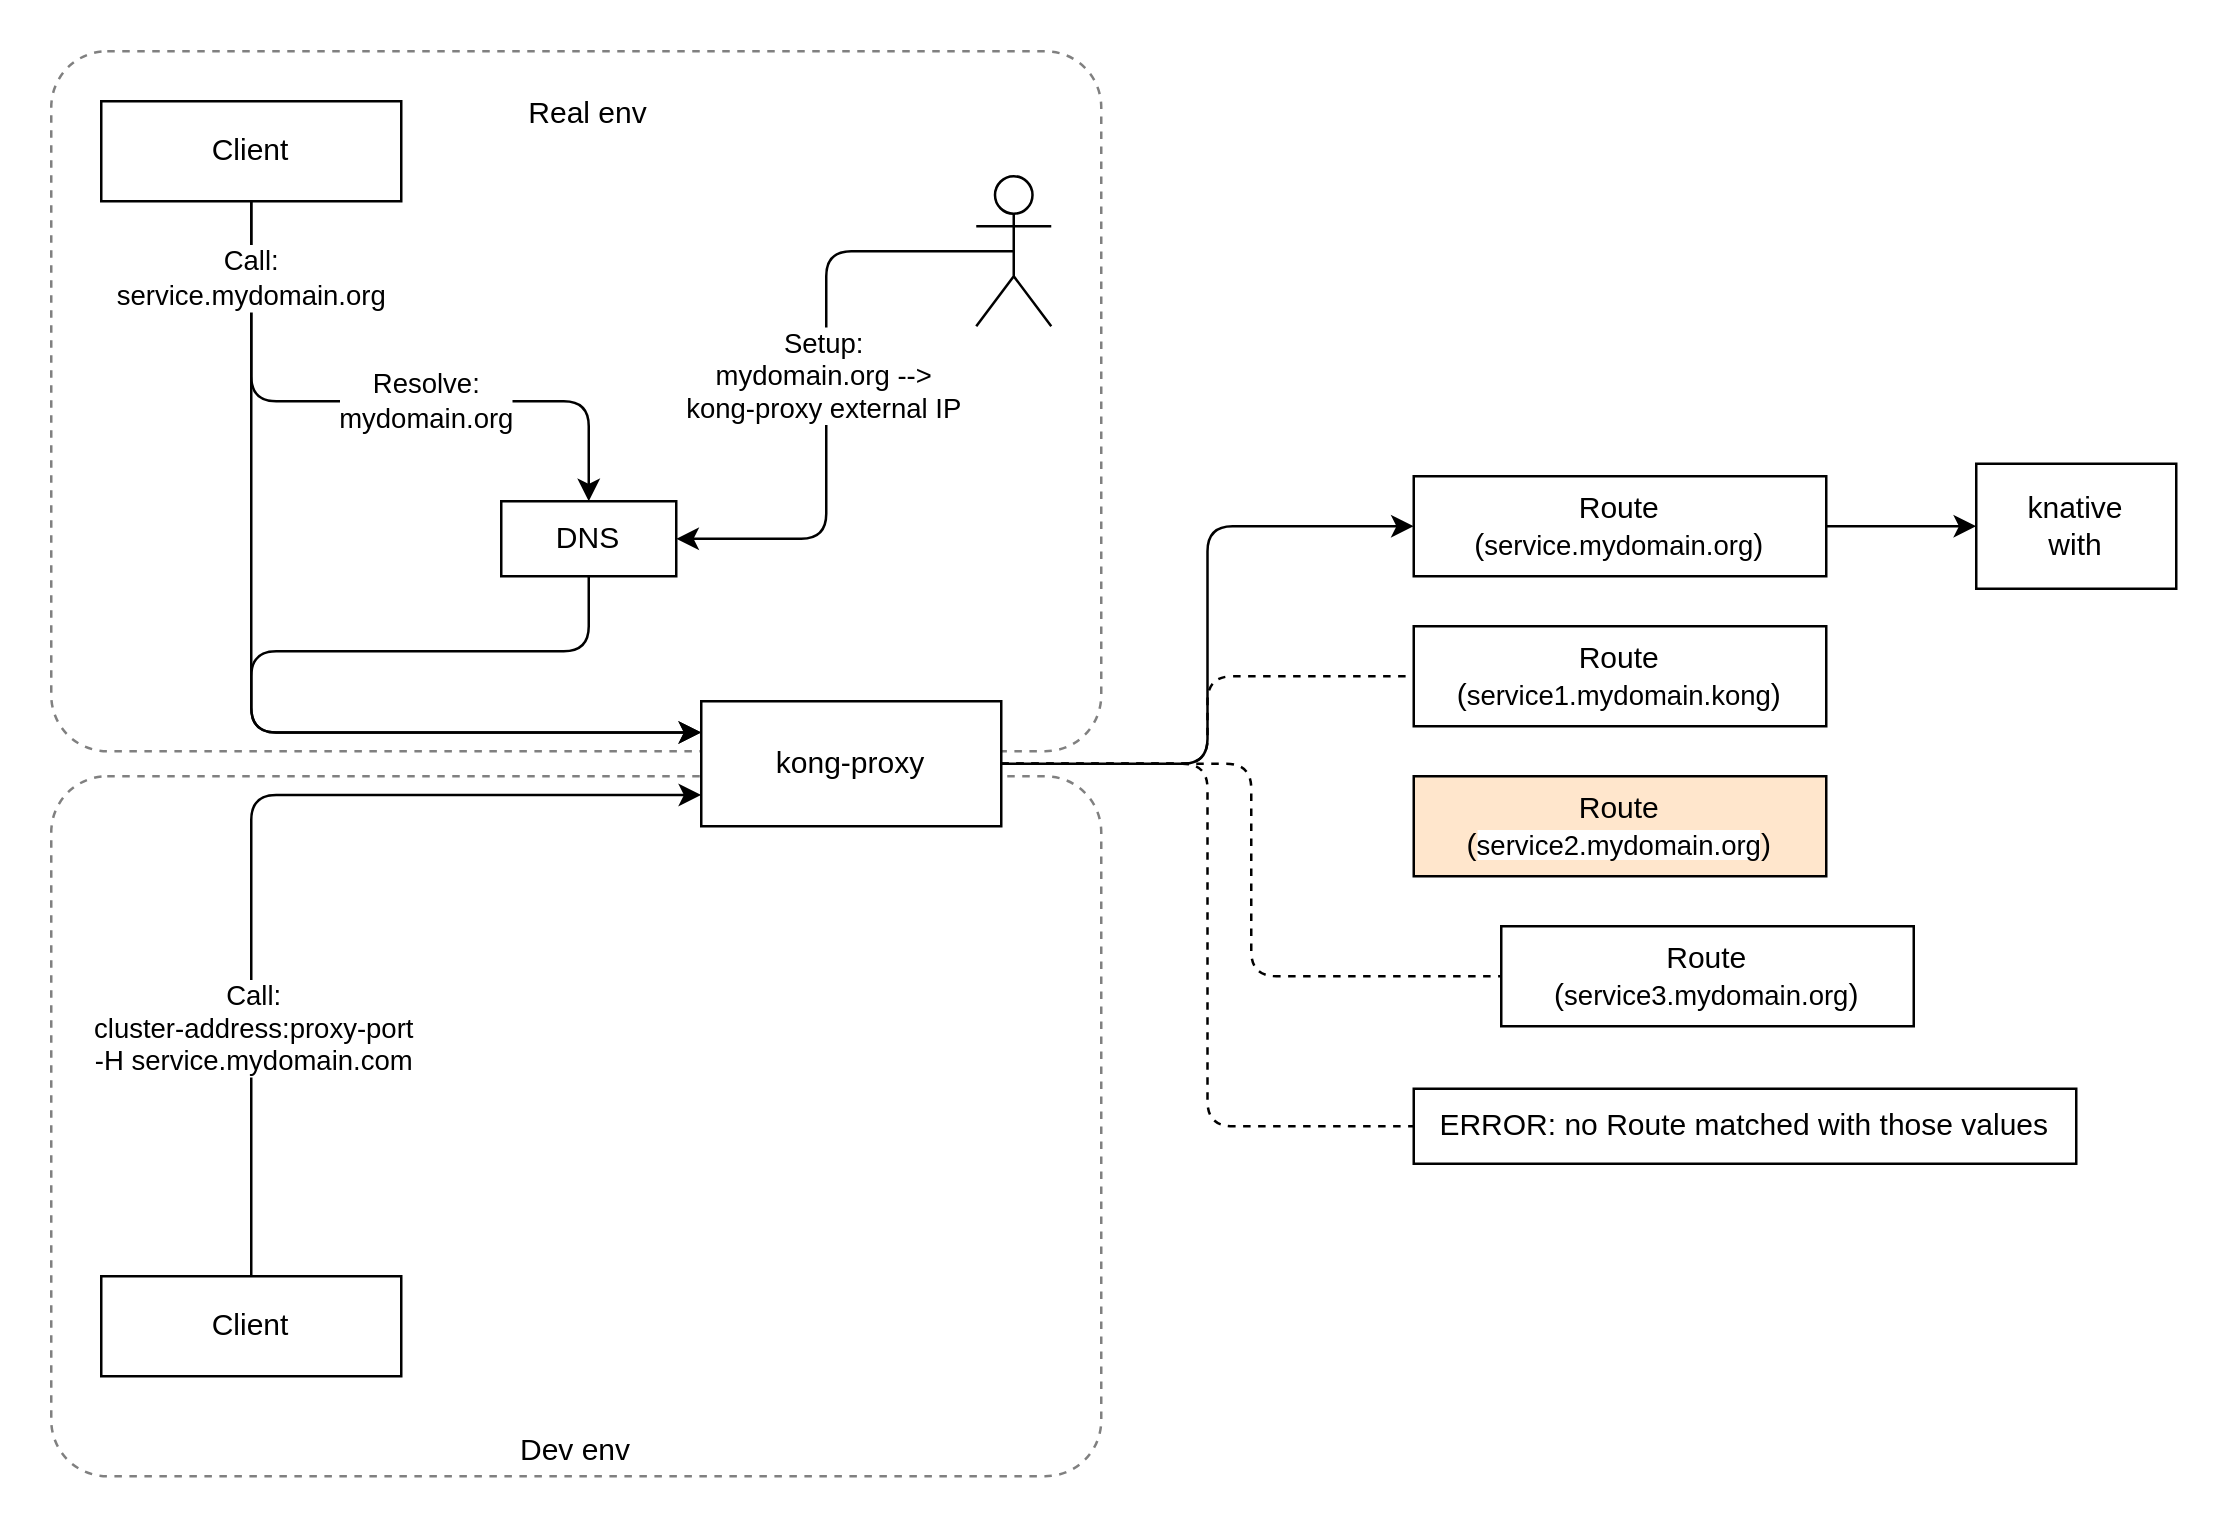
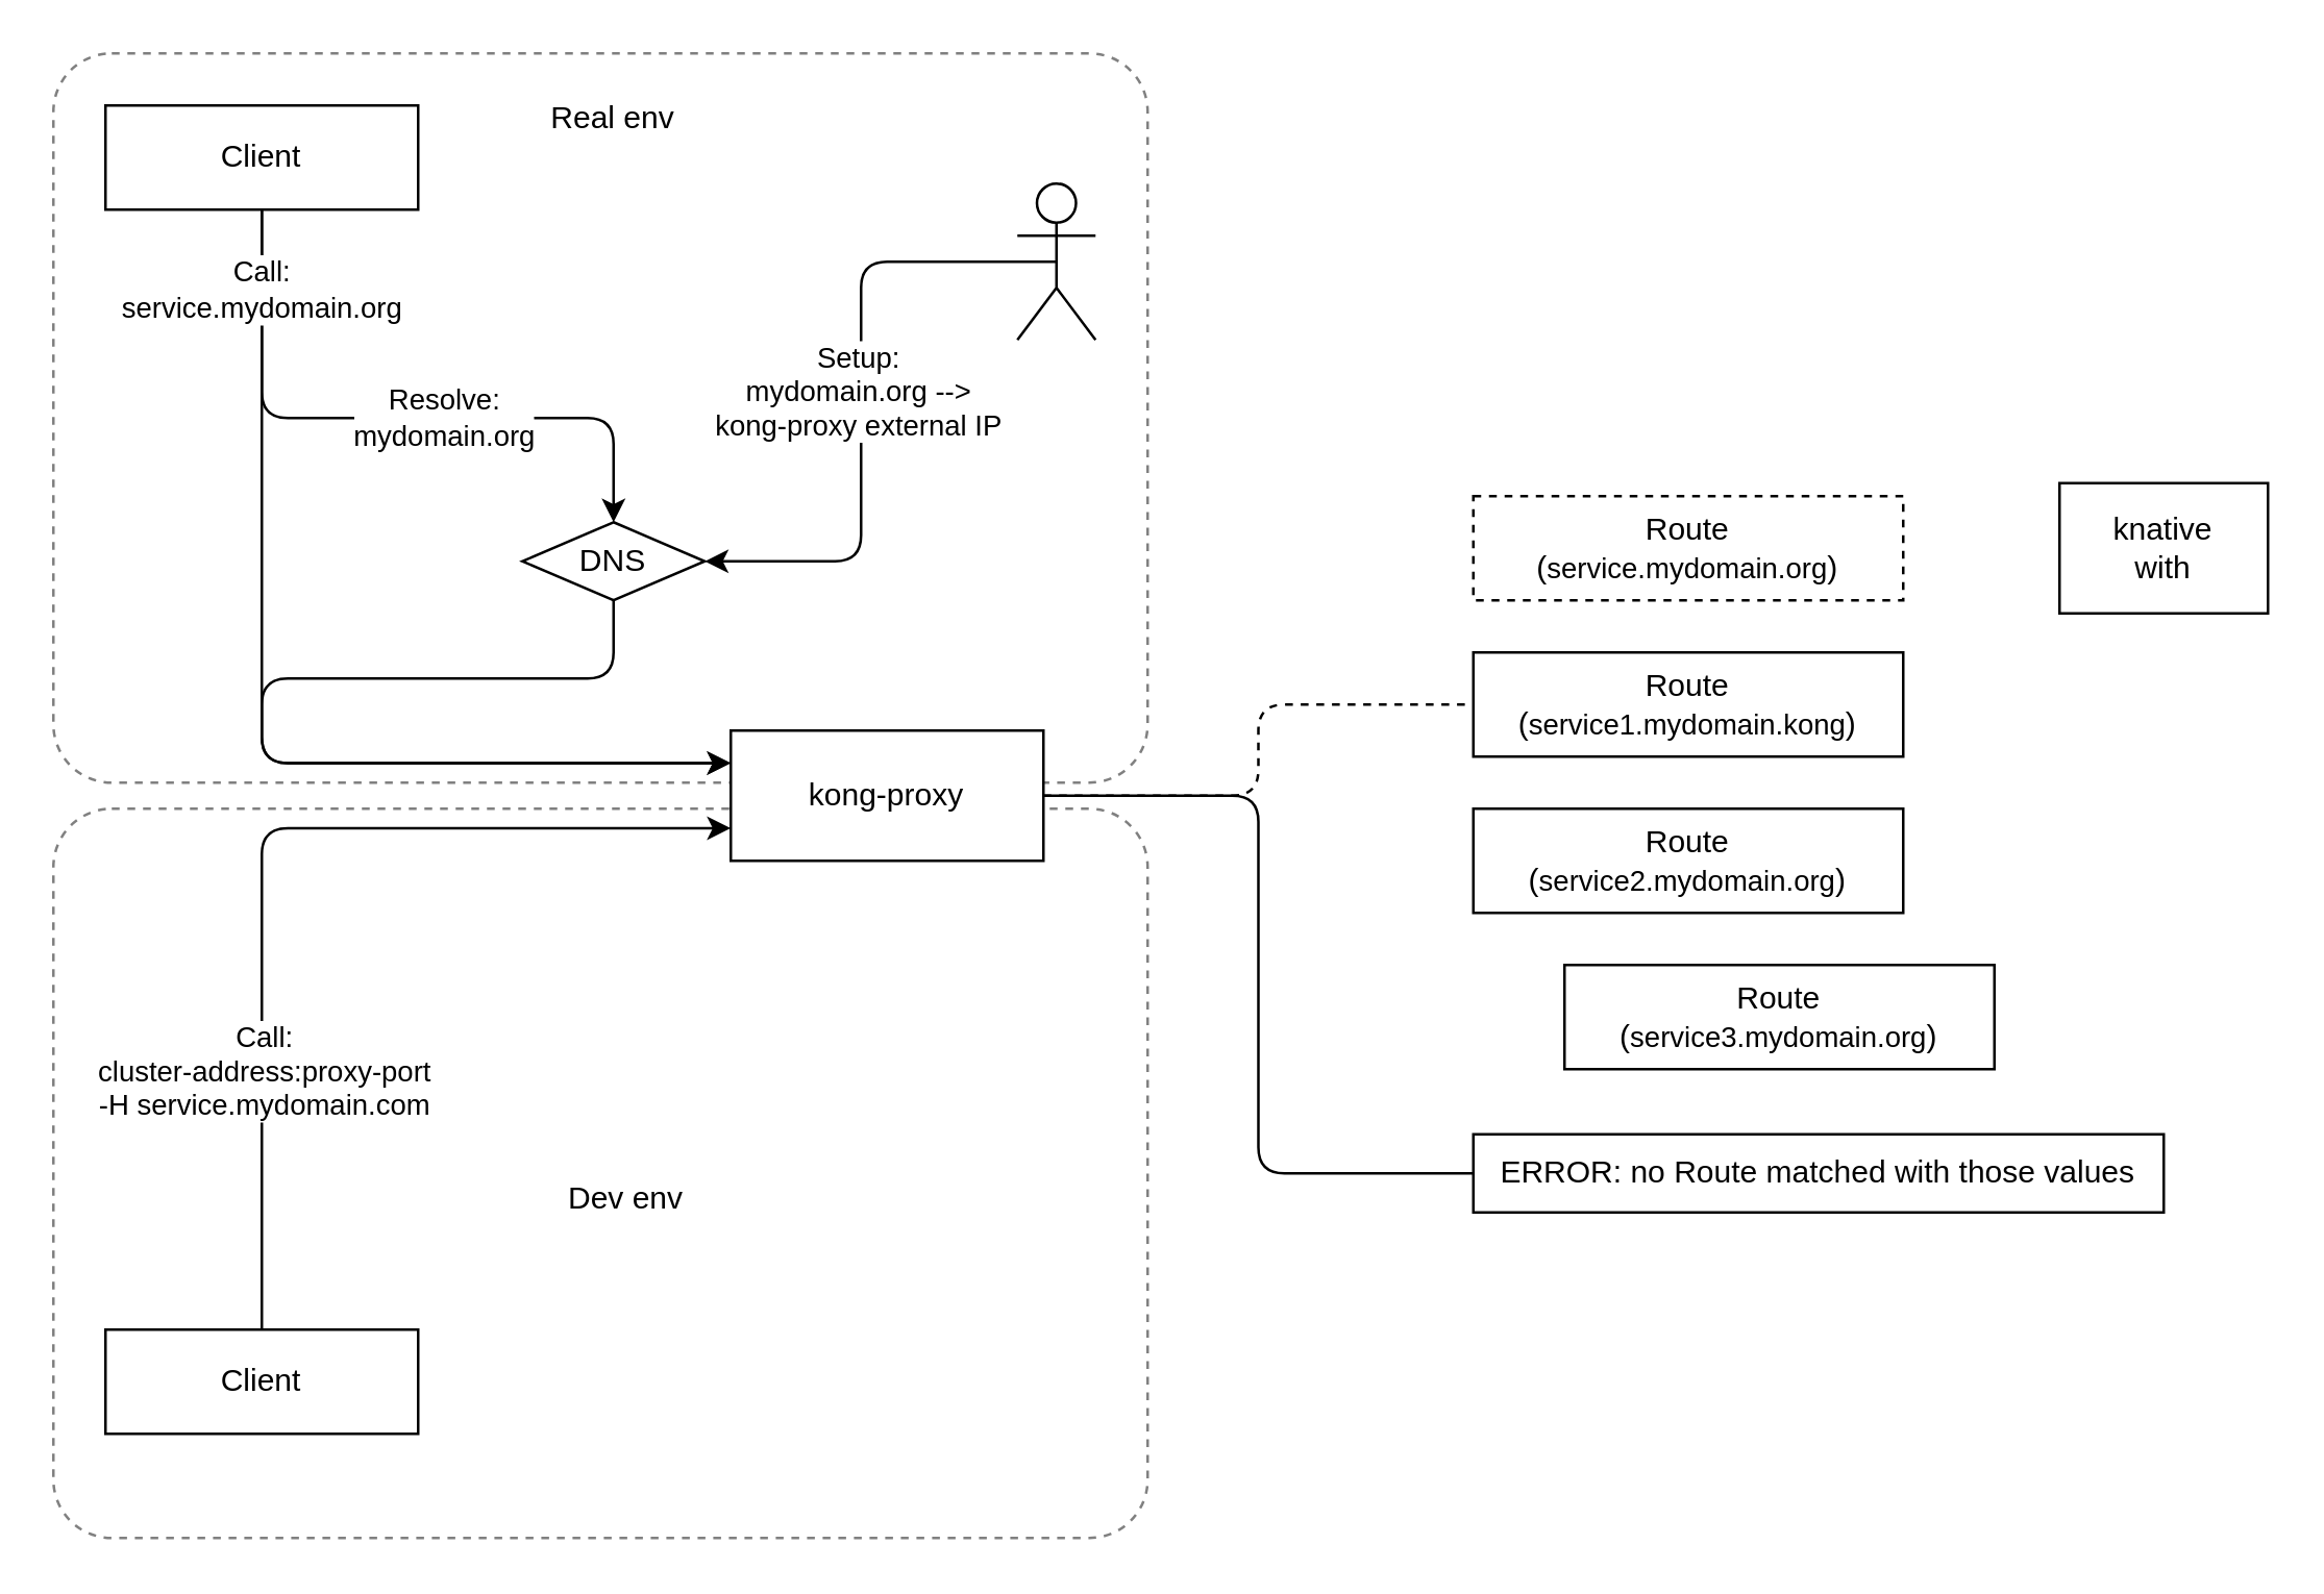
- <mxCell id="11" style="edgeStyle=orthogonalEdgeStyle;rounded=1;orthogonalLoop=1;jettySize=auto;html=1;exitX=1;exitY=0.5;exitDx=0;exitDy=0;entryX=0;entryY=0.5;entryDx=0;entryDy=0;endArrow=classic;endFill=1;" edge="1" parent="1" source="15" target="23"><mxGeometry relative="1" as="geometry" /></mxCell>
- <mxCell id="23" value="Route&lt;br&gt;(&lt;span style=&quot;font-size: 11px ; background-color: rgb(255 , 255 , 255)&quot;&gt;service.mydomain.org&lt;/span&gt;)" style="rounded=0;whiteSpace=wrap;html=1;" vertex="1" parent="1"><mxGeometry x="565" y="190" width="165" height="40" as="geometry" /></mxCell>
+ <mxCell id="23" value="Route&lt;br&gt;(&lt;span style=&quot;font-size: 11px ; background-color: rgb(255 , 255 , 255)&quot;&gt;service.mydomain.org&lt;/span&gt;)" style="rounded=0;whiteSpace=wrap;html=1;dashed=1;" vertex="1" parent="1"><mxGeometry x="565" y="190" width="165" height="40" as="geometry" /></mxCell>
- <mxCell id="22" style="edgeStyle=orthogonalEdgeStyle;rounded=1;orthogonalLoop=1;jettySize=auto;html=1;exitX=1;exitY=0.5;exitDx=0;exitDy=0;entryX=0;entryY=0.5;entryDx=0;entryDy=0;endArrow=classic;endFill=1;" edge="1" parent="1" source="23" target="27"><mxGeometry relative="1" as="geometry" /></mxCell>
- <mxCell id="7" value="DNS" style="rounded=0;whiteSpace=wrap;html=1;" vertex="1" parent="1"><mxGeometry x="200" y="200" width="70" height="30" as="geometry" /></mxCell>
+ <mxCell id="7" value="DNS" style="rhombus;whiteSpace=wrap;html=1;" vertex="1" parent="1"><mxGeometry x="200" y="200" width="70" height="30" as="geometry" /></mxCell>
- <mxCell id="25" value="Route&lt;br&gt;(&lt;span style=&quot;font-size: 11px ; background-color: rgb(255 , 255 , 255)&quot;&gt;service2.mydomain.org&lt;/span&gt;)" style="rounded=0;whiteSpace=wrap;html=1;fillColor=#ffe6cc;" vertex="1" parent="1"><mxGeometry x="565" y="310" width="165" height="40" as="geometry" /></mxCell>
+ <mxCell id="25" value="Route&lt;br&gt;(&lt;span style=&quot;font-size: 11px ; background-color: rgb(255 , 255 , 255)&quot;&gt;service2.mydomain.org&lt;/span&gt;)" style="rounded=0;whiteSpace=wrap;html=1;" vertex="1" parent="1"><mxGeometry x="565" y="310" width="165" height="40" as="geometry" /></mxCell>
- <mxCell id="13" style="edgeStyle=orthogonalEdgeStyle;rounded=1;orthogonalLoop=1;jettySize=auto;html=1;exitX=1;exitY=0.5;exitDx=0;exitDy=0;entryX=0;entryY=0.5;entryDx=0;entryDy=0;dashed=1;endArrow=none;endFill=0;" edge="1" parent="1" source="15" target="26"><mxGeometry relative="1" as="geometry" /></mxCell>
- <mxCell id="14" style="edgeStyle=orthogonalEdgeStyle;rounded=1;orthogonalLoop=1;jettySize=auto;html=1;exitX=1;exitY=0.5;exitDx=0;exitDy=0;entryX=0;entryY=0.5;entryDx=0;entryDy=0;endArrow=none;endFill=0;dashed=1;" edge="1" parent="1" source="15" target="30"><mxGeometry relative="1" as="geometry" /></mxCell>
+ <mxCell id="14" style="edgeStyle=orthogonalEdgeStyle;rounded=1;orthogonalLoop=1;jettySize=auto;html=1;exitX=1;exitY=0.5;exitDx=0;exitDy=0;entryX=0;entryY=0.5;entryDx=0;entryDy=0;endArrow=none;endFill=0;dashed=0;" edge="1" parent="1" source="15" target="30"><mxGeometry relative="1" as="geometry" /></mxCell>
- <mxCell id="29" value="Dev env" style="text;html=1;strokeColor=none;fillColor=none;align=center;verticalAlign=middle;whiteSpace=wrap;rounded=0;dashed=1;" vertex="1" parent="1"><mxGeometry x="195" y="570" width="70" height="20" as="geometry" /></mxCell>
+ <mxCell id="29" value="Dev env" style="text;html=1;strokeColor=none;fillColor=none;align=center;verticalAlign=middle;whiteSpace=wrap;rounded=0;dashed=1;" vertex="1" parent="1"><mxGeometry x="205" y="450" width="70" height="20" as="geometry" /></mxCell>
